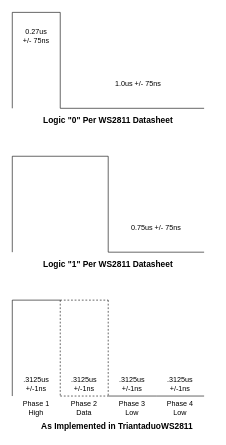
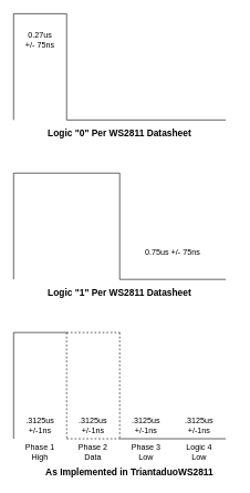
- <mxCell id="20" value="1.0us +/- 75ns" style="text;html=1;strokeColor=none;fillColor=none;align=center;verticalAlign=middle;whiteSpace=wrap;rounded=0;" vertex="1" parent="1"><mxGeometry x="150" y="130" width="160" height="20" as="geometry" /></mxCell>
- <mxCell id="30" value="Phase 4&lt;br&gt;Low" style="text;html=1;strokeColor=none;fillColor=none;align=center;verticalAlign=middle;whiteSpace=wrap;rounded=0;" vertex="1" parent="1"><mxGeometry x="260" y="670" width="80" height="20" as="geometry" /></mxCell>
+ <mxCell id="30" value="Logic 4&lt;br&gt;Low" style="text;html=1;strokeColor=none;fillColor=none;align=center;verticalAlign=middle;whiteSpace=wrap;rounded=0;" vertex="1" parent="1"><mxGeometry x="260" y="670" width="80" height="20" as="geometry" /></mxCell>
